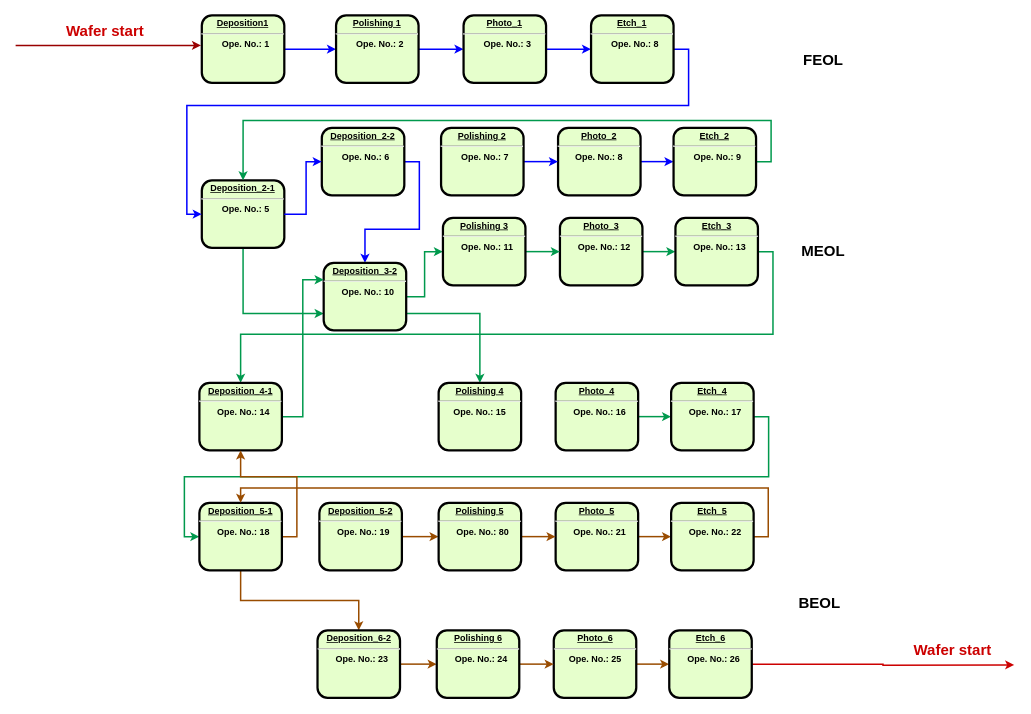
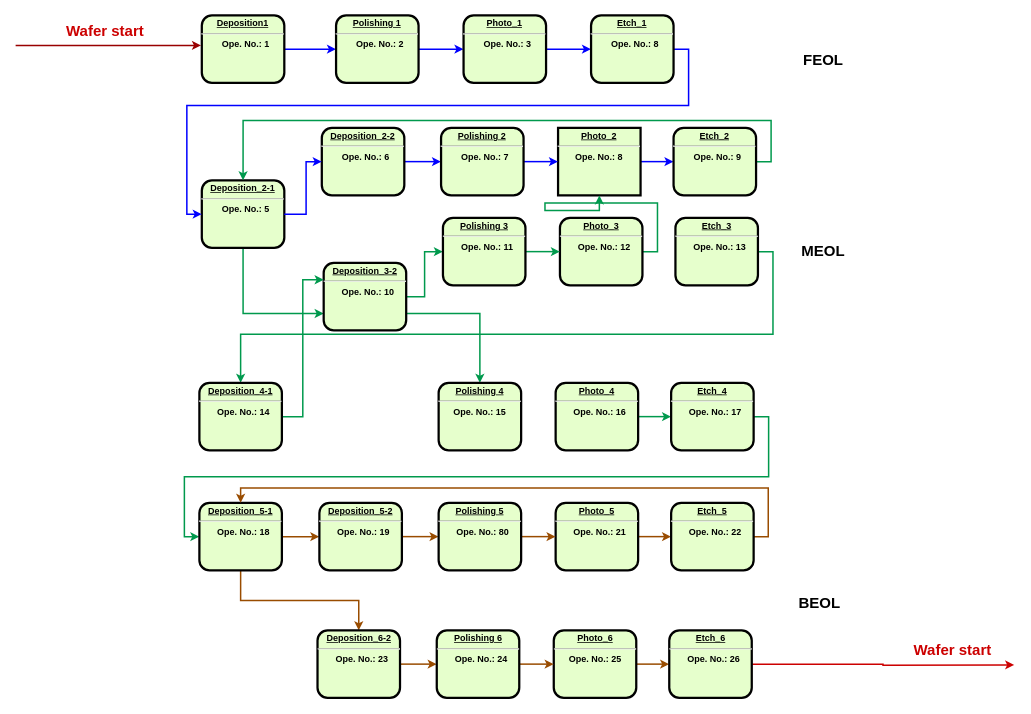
- <mxCell id="9" value="&lt;p style=&quot;margin: 0px ; margin-top: 4px ; text-align: center ; text-decoration: underline&quot;&gt;&lt;strong&gt;Photo_2&lt;/strong&gt;&lt;strong&gt;&lt;br&gt;&lt;/strong&gt;&lt;/p&gt;&lt;hr&gt;Ope. No.: 8" style="verticalAlign=middle;align=center;overflow=fill;fontSize=12;fontFamily=Helvetica;html=1;rounded=1;fontStyle=1;strokeWidth=3;fillColor=#E6FFCC" vertex="1" parent="1"><mxGeometry x="743.25" y="170" width="110" height="90" as="geometry" /></mxCell>
+ <mxCell id="9" value="&lt;p style=&quot;margin: 0px ; margin-top: 4px ; text-align: center ; text-decoration: underline&quot;&gt;&lt;strong&gt;Photo_2&lt;/strong&gt;&lt;strong&gt;&lt;br&gt;&lt;/strong&gt;&lt;/p&gt;&lt;hr&gt;Ope. No.: 8" style="verticalAlign=middle;align=center;overflow=fill;fontSize=12;fontFamily=Helvetica;html=1;fontStyle=1;strokeWidth=3;fillColor=#E6FFCC;rounded=0;" vertex="1" parent="1"><mxGeometry x="743.25" y="170" width="110" height="90" as="geometry" /></mxCell>
- <mxCell id="18" style="edgeStyle=orthogonalEdgeStyle;rounded=0;orthogonalLoop=1;jettySize=auto;html=1;exitX=1;exitY=0.5;exitDx=0;exitDy=0;fontSize=20;strokeWidth=2;strokeColor=#0000FF;" edge="1" parent="1" source="19" target="30"><mxGeometry relative="1" as="geometry" /></mxCell>
+ <mxCell id="18" style="edgeStyle=orthogonalEdgeStyle;rounded=0;orthogonalLoop=1;jettySize=auto;html=1;exitX=1;exitY=0.5;exitDx=0;exitDy=0;fontSize=20;strokeWidth=2;strokeColor=#0000FF;" edge="1" parent="1" source="19" target="21"><mxGeometry relative="1" as="geometry" /></mxCell>
- <mxCell id="24" style="edgeStyle=orthogonalEdgeStyle;rounded=0;orthogonalLoop=1;jettySize=auto;html=1;exitX=1;exitY=0.5;exitDx=0;exitDy=0;entryX=0;entryY=0.5;entryDx=0;entryDy=0;fontSize=20;strokeColor=#00994D;strokeWidth=2;" edge="1" parent="1" source="25" target="27"><mxGeometry relative="1" as="geometry" /></mxCell>
+ <mxCell id="24" style="edgeStyle=orthogonalEdgeStyle;rounded=0;orthogonalLoop=1;jettySize=auto;html=1;exitX=1;exitY=0.5;exitDx=0;exitDy=0;fontSize=20;strokeColor=#00994D;strokeWidth=2;" edge="1" parent="1" source="25" target="9"><mxGeometry relative="1" as="geometry" /></mxCell>
- <mxCell id="40" style="edgeStyle=orthogonalEdgeStyle;rounded=0;orthogonalLoop=1;jettySize=auto;html=1;exitX=1;exitY=0.5;exitDx=0;exitDy=0;fontSize=20;strokeColor=#994C00;strokeWidth=2;" edge="1" parent="1" source="42" target="34"><mxGeometry relative="1" as="geometry" /></mxCell>
+ <mxCell id="40" style="edgeStyle=orthogonalEdgeStyle;rounded=0;orthogonalLoop=1;jettySize=auto;html=1;exitX=1;exitY=0.5;exitDx=0;exitDy=0;entryX=0;entryY=0.5;entryDx=0;entryDy=0;fontSize=20;strokeColor=#994C00;strokeWidth=2;" edge="1" parent="1" source="42" target="48"><mxGeometry relative="1" as="geometry" /></mxCell>
